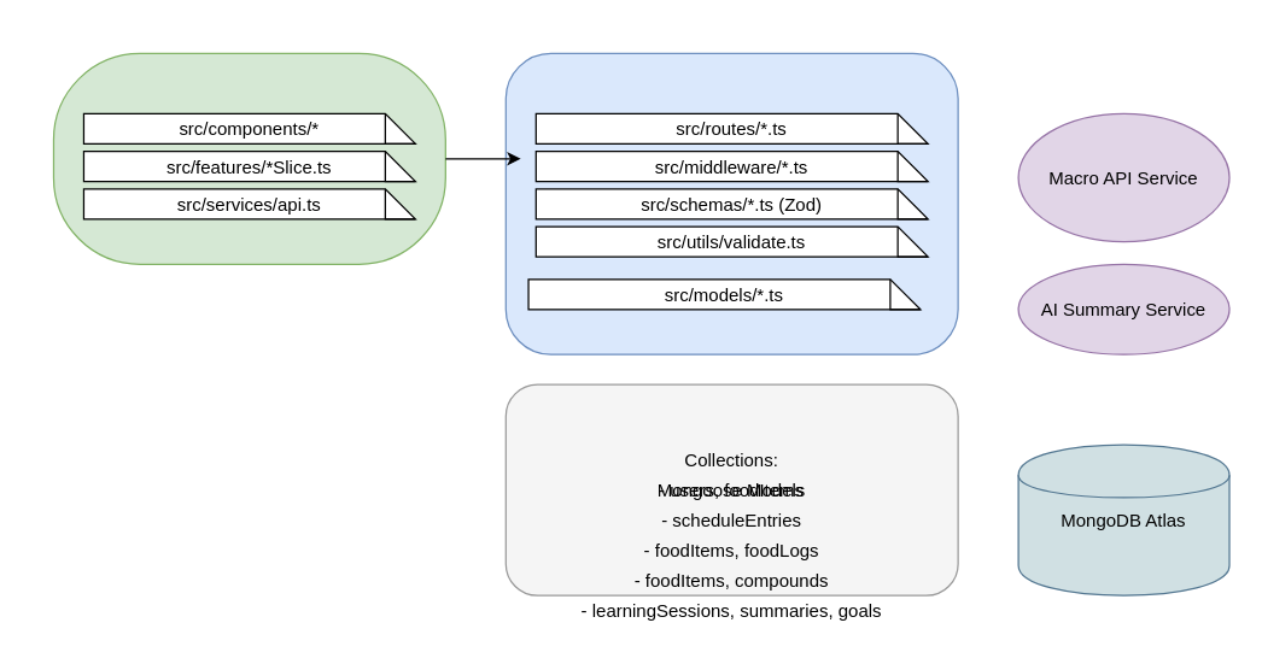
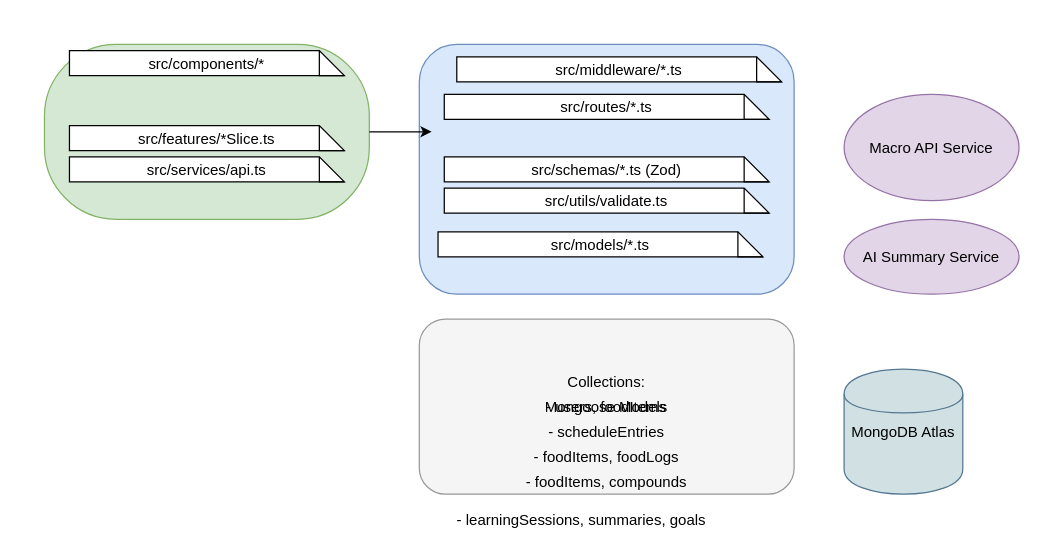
- <mxCell id="3" value="src/components/*" style="shape=note;fillColor=#ffffff;strokeColor=#000000;" parent="1" vertex="1"><mxGeometry x="40" y="60" width="220" height="20" as="geometry" /></mxCell>
+ <mxCell id="3" value="src/components/*" style="shape=note;fillColor=#ffffff;strokeColor=#000000;" parent="1" vertex="1"><mxGeometry x="40" y="25" width="220" height="20" as="geometry" /></mxCell>
- <mxCell id="8" value="src/middleware/*.ts" style="shape=note;fillColor=#ffffff;strokeColor=#000000;" parent="1" vertex="1"><mxGeometry x="340" y="85" width="260" height="20" as="geometry" /></mxCell>
+ <mxCell id="8" value="src/middleware/*.ts" style="shape=note;fillColor=#ffffff;strokeColor=#000000;" parent="1" vertex="1"><mxGeometry x="350" y="30" width="260" height="20" as="geometry" /></mxCell>
- <mxCell id="21" value="MongoDB Atlas" style="shape=cylinder;fillColor=#D0E0E3;strokeColor=#537791;" parent="1" vertex="1"><mxGeometry x="660" y="280" width="140" height="100" as="geometry" /></mxCell>
+ <mxCell id="21" value="MongoDB Atlas" style="shape=cylinder;fillColor=#D0E0E3;strokeColor=#537791;" parent="1" vertex="1"><mxGeometry x="660" y="280" width="95" height="100" as="geometry" /></mxCell>
- <mxCell id="20" value="- learningSessions, summaries, goals" style="shape=label;fillColor=none;strokeColor=none;" parent="1" vertex="1"><mxGeometry x="340" y="380" width="260" height="20" as="geometry" /></mxCell>
+ <mxCell id="20" value="- learningSessions, summaries, goals" style="shape=label;fillColor=none;strokeColor=none;" parent="1" vertex="1"><mxGeometry x="320" y="390" width="260" height="20" as="geometry" /></mxCell>
